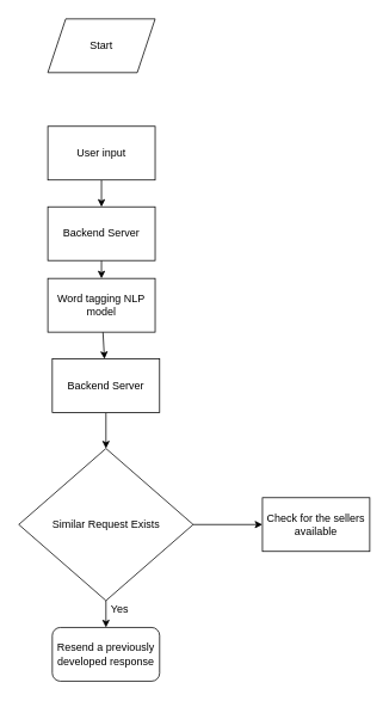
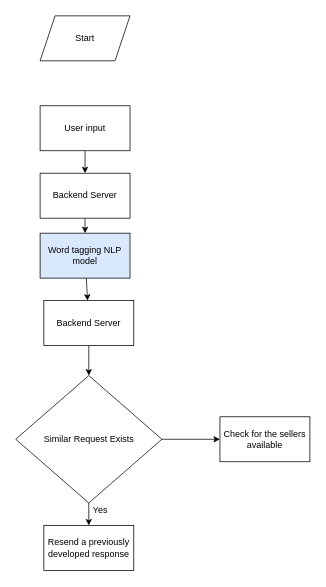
- <mxCell id="8" value="Word tagging NLP model&lt;br&gt;" style="rounded=0;whiteSpace=wrap;html=1;" vertex="1" parent="1"><mxGeometry x="53" y="310" width="120" height="60" as="geometry" /></mxCell>
+ <mxCell id="8" value="Word tagging NLP model&lt;br&gt;" style="rounded=0;whiteSpace=wrap;html=1;fillColor=#dae8fc;" vertex="1" parent="1"><mxGeometry x="53" y="310" width="120" height="60" as="geometry" /></mxCell>
- <mxCell id="14" value="Resend a previously developed response&lt;br&gt;" style="whiteSpace=wrap;html=1;rounded=1;" vertex="1" parent="1"><mxGeometry x="58" y="700" width="120" height="60" as="geometry" /></mxCell>
+ <mxCell id="14" value="Resend a previously developed response&lt;br&gt;" style="rounded=0;whiteSpace=wrap;html=1;" vertex="1" parent="1"><mxGeometry x="58" y="700" width="120" height="60" as="geometry" /></mxCell>
